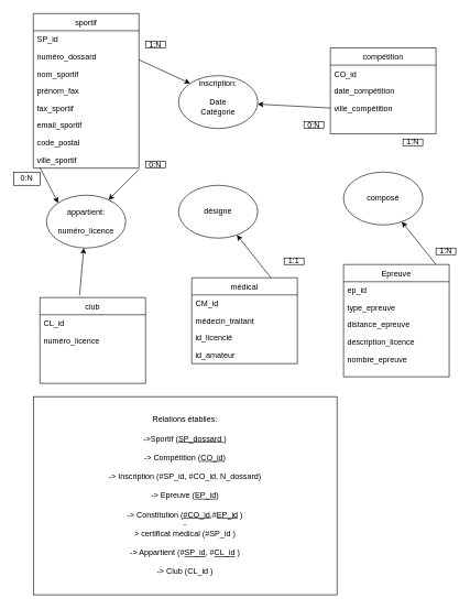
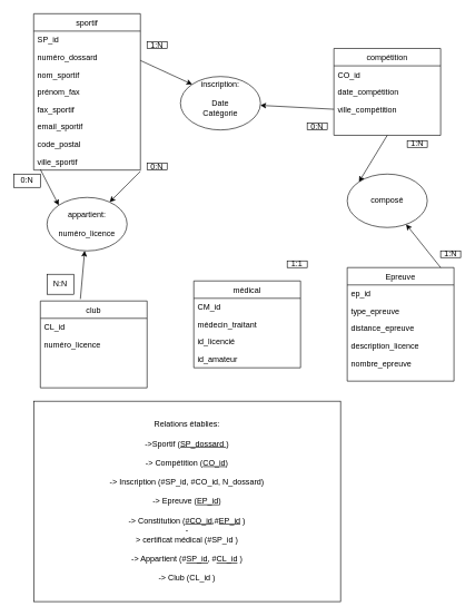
+ <mxCell id="40" value="" style="endArrow=classic;html=1;exitX=0.5;exitY=1;exitDx=0;exitDy=0;entryX=0;entryY=0;entryDx=0;entryDy=0;" edge="1" parent="1" target="38" source="34"><mxGeometry width="50" height="50" relative="1" as="geometry"><mxPoint x="460" y="236.002" as="sourcePoint" /><mxPoint x="618.235" y="345.294" as="targetPoint" /></mxGeometry></mxCell>
- <mxCell id="25" value="désigne" style="ellipse;whiteSpace=wrap;html=1;" vertex="1" parent="1"><mxGeometry x="270" y="280" width="120" height="80" as="geometry" /></mxCell>
- <mxCell id="26" value="" style="endArrow=classic;html=1;exitX=0.75;exitY=0;exitDx=0;exitDy=0;" edge="1" parent="1" source="17" target="25"><mxGeometry width="50" height="50" relative="1" as="geometry"><mxPoint x="330" y="360" as="sourcePoint" /><mxPoint x="380" y="310" as="targetPoint" /></mxGeometry></mxCell>
+ <mxCell id="43" value="N:N" style="rounded=0;whiteSpace=wrap;html=1;" vertex="1" parent="1"><mxGeometry x="70" y="410" width="40" height="30" as="geometry" /></mxCell>
